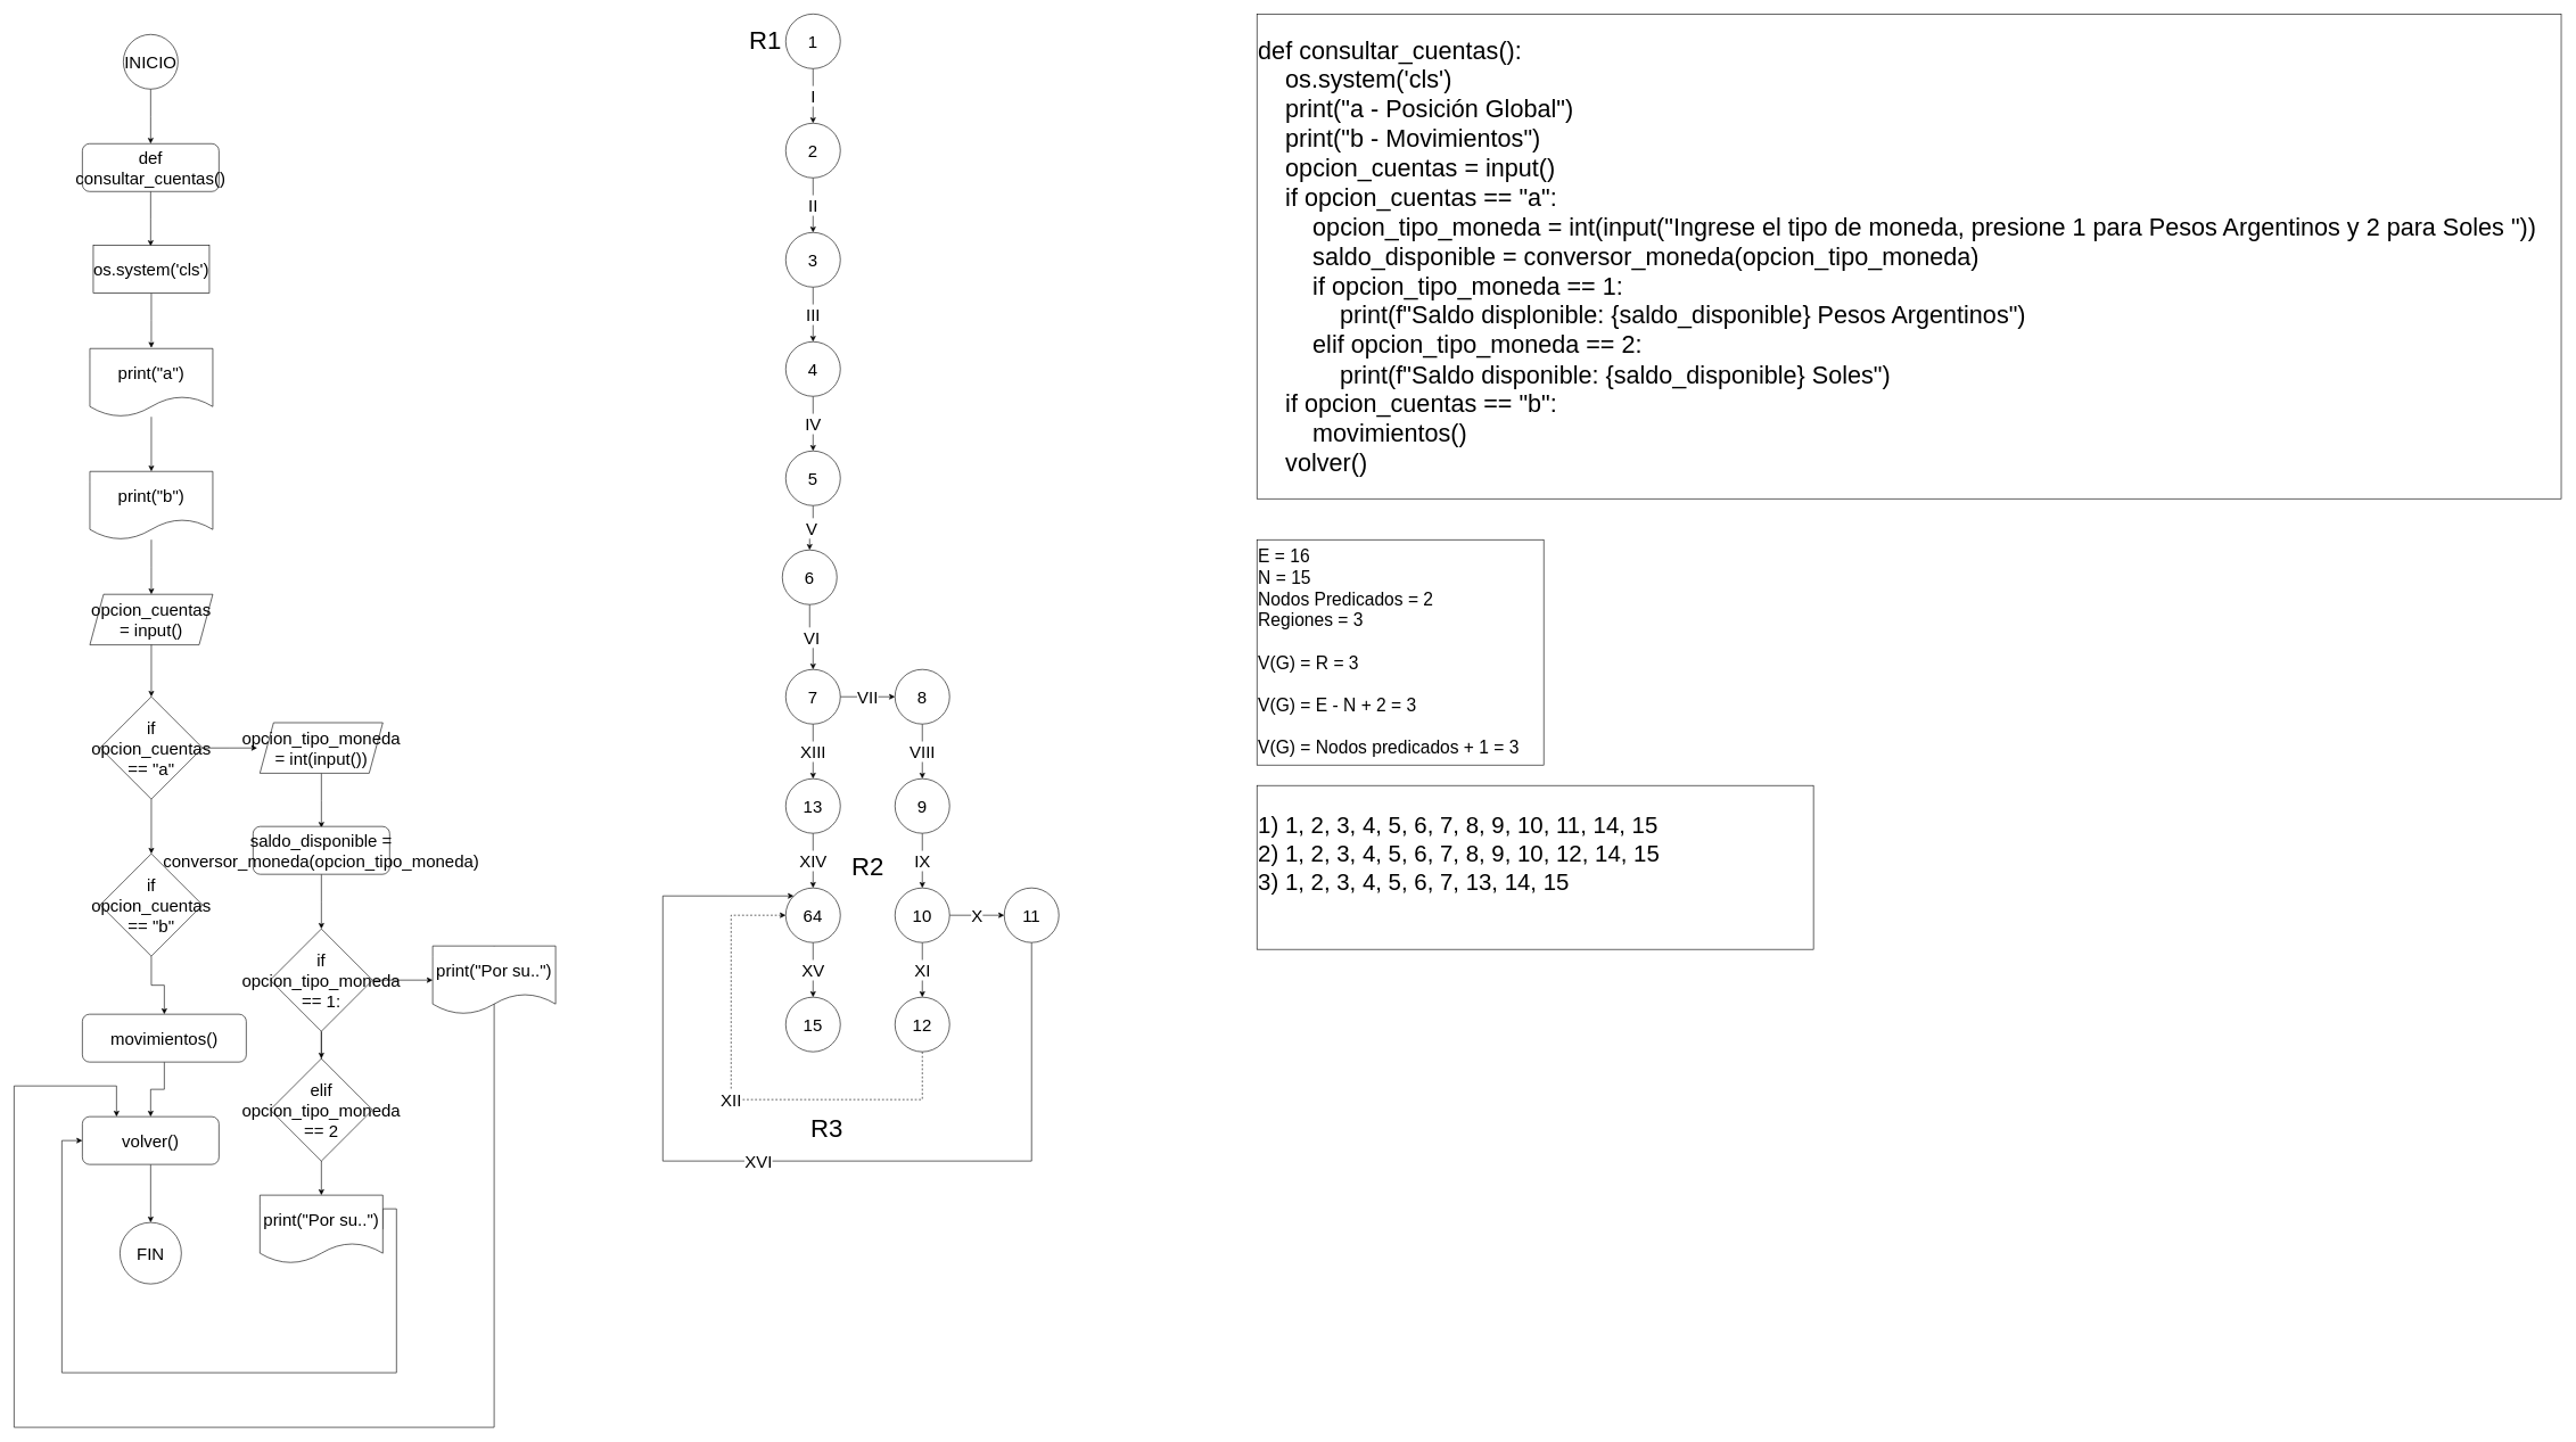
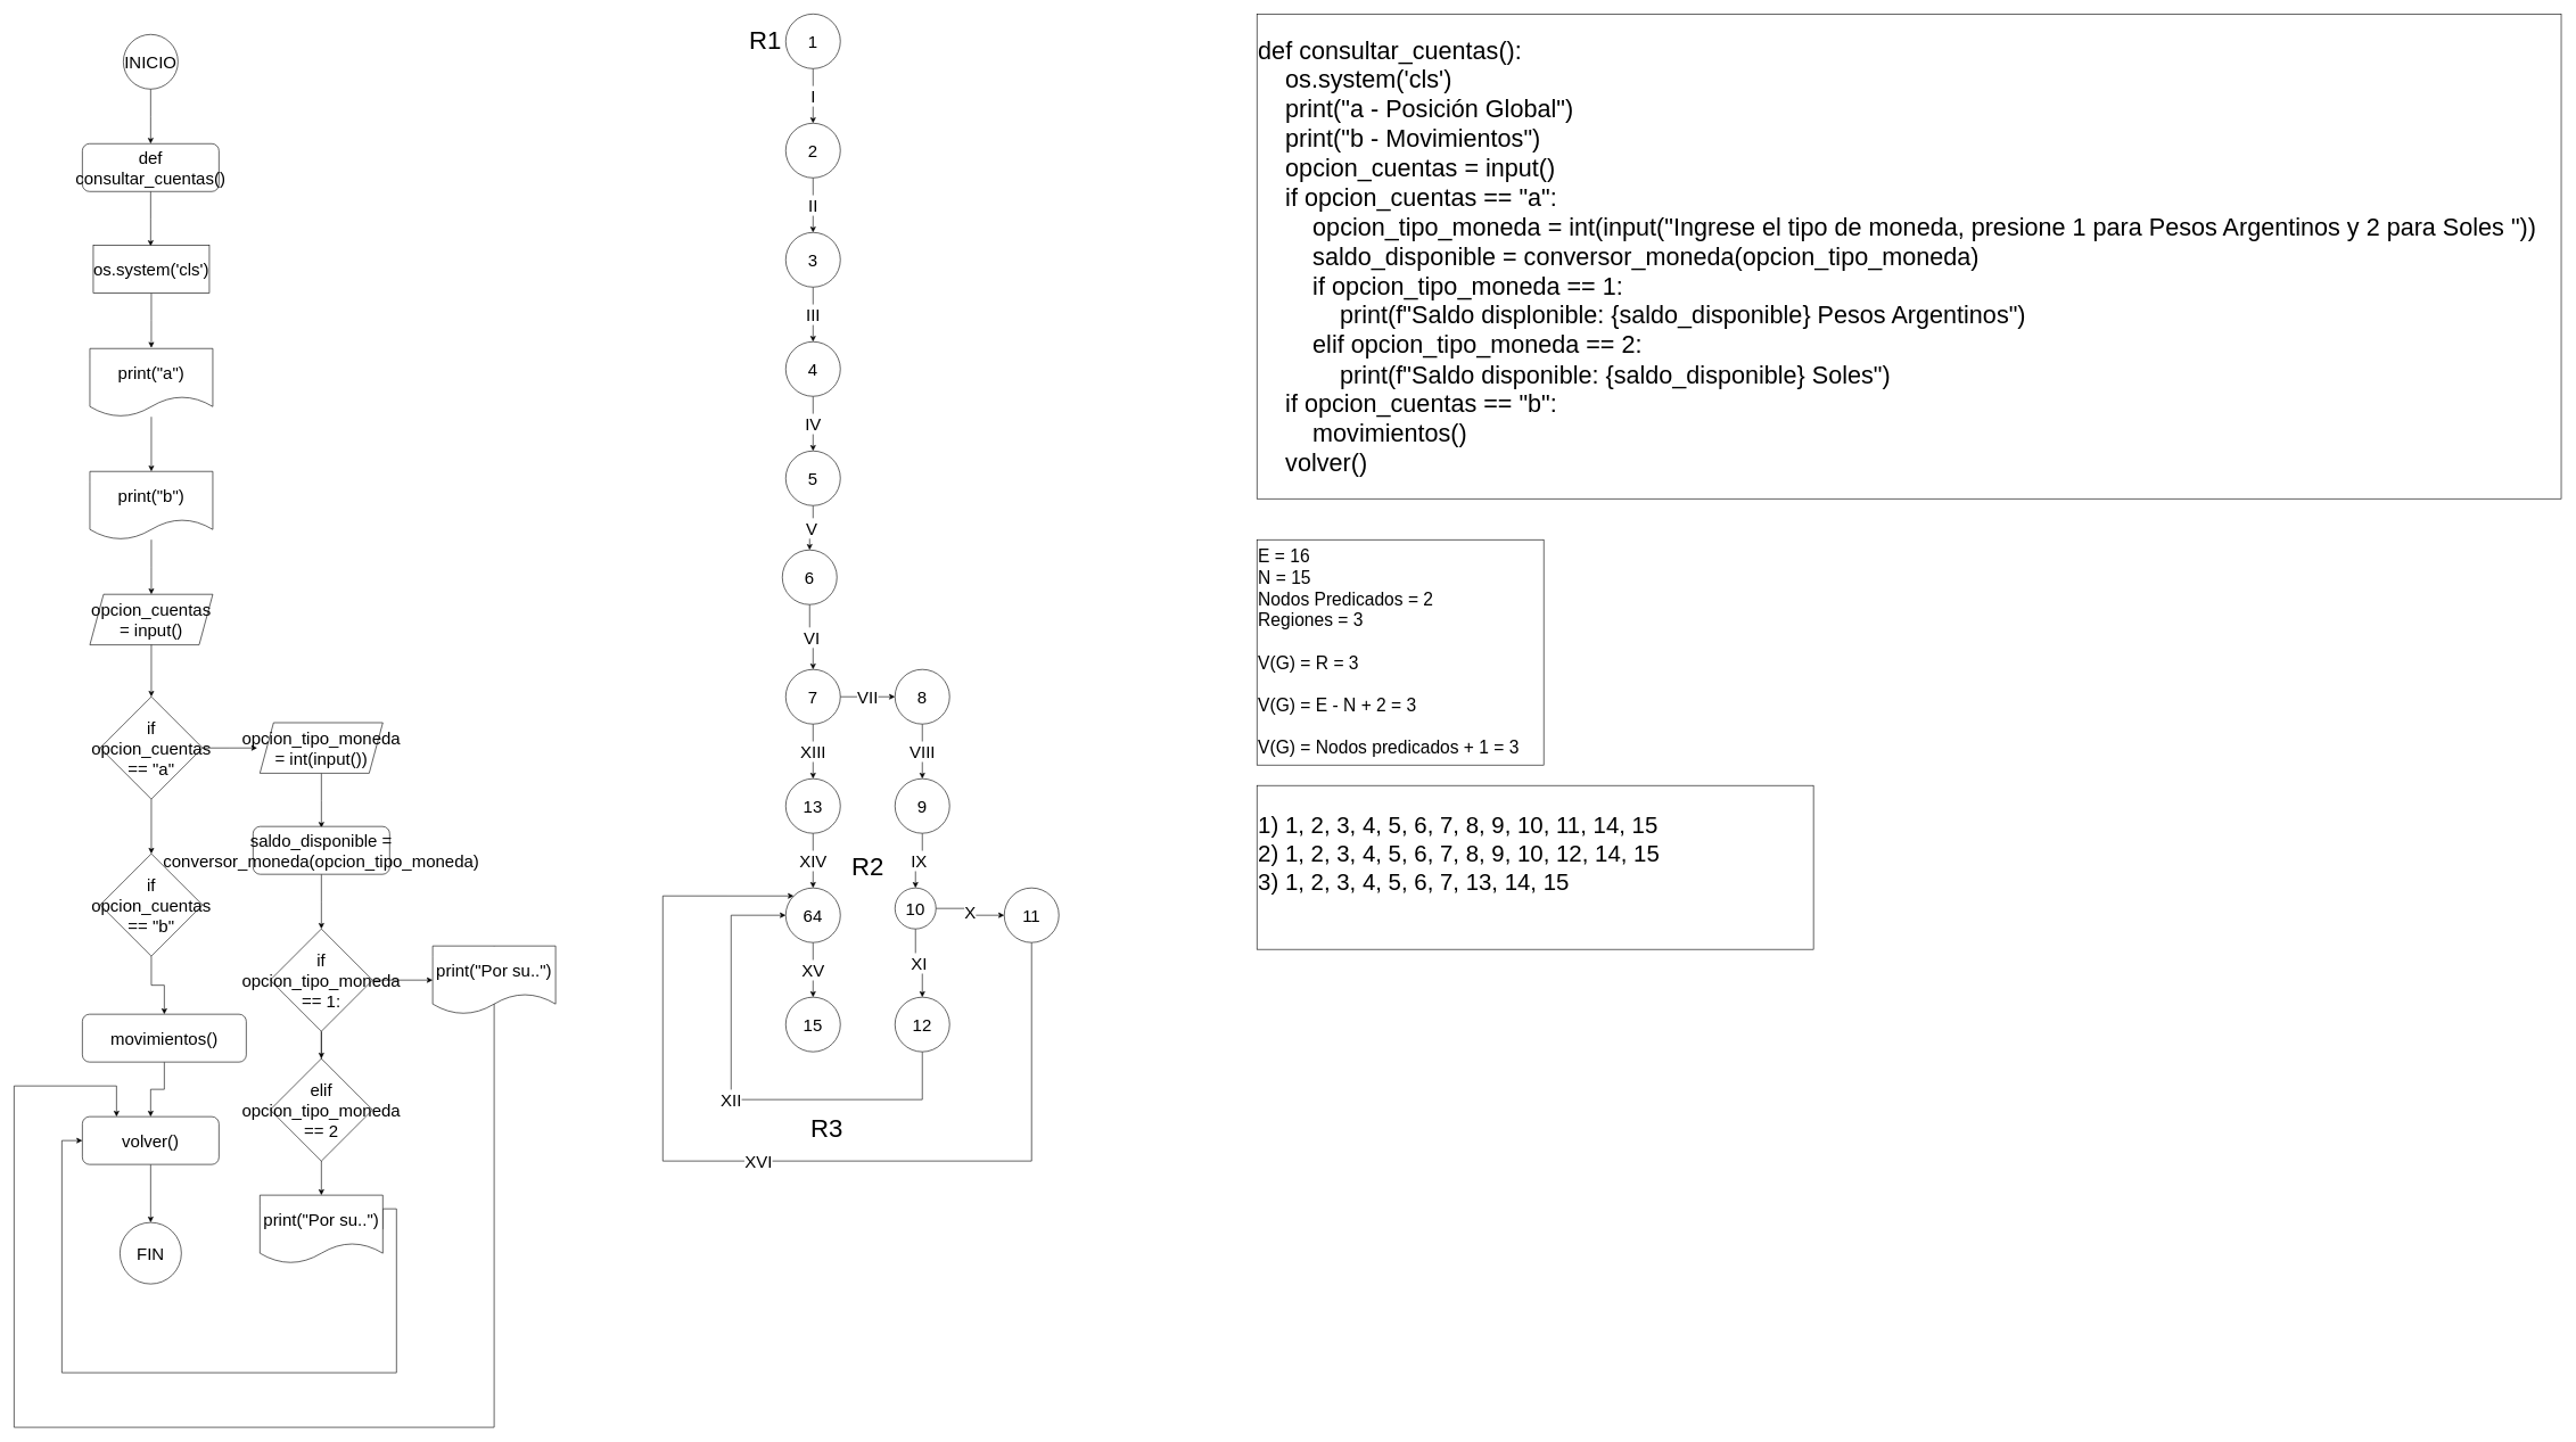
- <mxCell id="26" value="10" style="ellipse;whiteSpace=wrap;html=1;aspect=fixed;fontSize=25;" vertex="1" parent="1"><mxGeometry x="1310" y="1300" width="80" height="80" as="geometry" /></mxCell>
+ <mxCell id="26" value="10" style="ellipse;whiteSpace=wrap;html=1;aspect=fixed;fontSize=25;" vertex="1" parent="1"><mxGeometry x="1310" y="1300" width="60" height="60" as="geometry" /></mxCell>
- <mxCell id="29" value="XII" style="edgeStyle=orthogonalEdgeStyle;rounded=0;orthogonalLoop=1;jettySize=auto;html=1;exitX=0.5;exitY=1;exitDx=0;exitDy=0;entryX=0;entryY=0.5;entryDx=0;entryDy=0;fontSize=25;dashed=1;" edge="1" parent="1" source="30" target="34"><mxGeometry relative="1" as="geometry"><Array as="points"><mxPoint x="1350" y="1610" /><mxPoint x="1070" y="1610" /><mxPoint x="1070" y="1340" /></Array></mxGeometry></mxCell>
+ <mxCell id="29" value="XII" style="edgeStyle=orthogonalEdgeStyle;rounded=0;orthogonalLoop=1;jettySize=auto;html=1;exitX=0.5;exitY=1;exitDx=0;exitDy=0;entryX=0;entryY=0.5;entryDx=0;entryDy=0;fontSize=25;" edge="1" parent="1" source="30" target="34"><mxGeometry relative="1" as="geometry"><Array as="points"><mxPoint x="1350" y="1610" /><mxPoint x="1070" y="1610" /><mxPoint x="1070" y="1340" /></Array></mxGeometry></mxCell>
